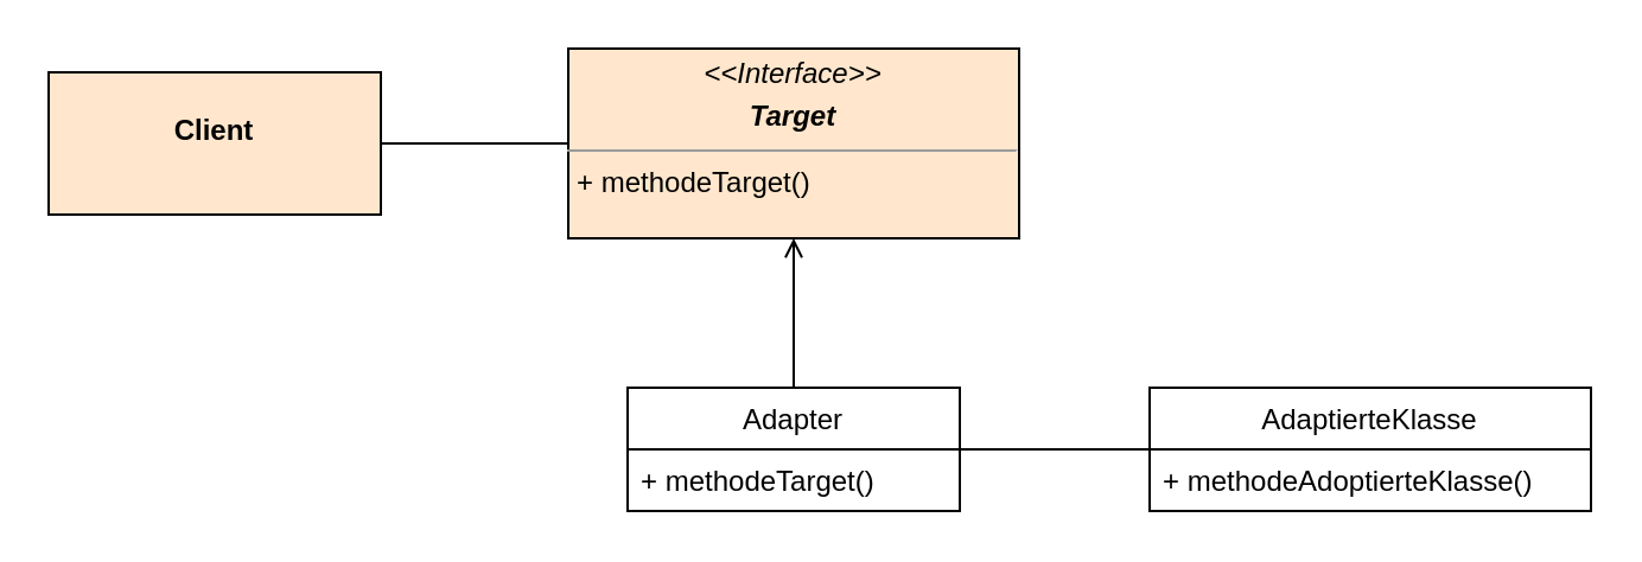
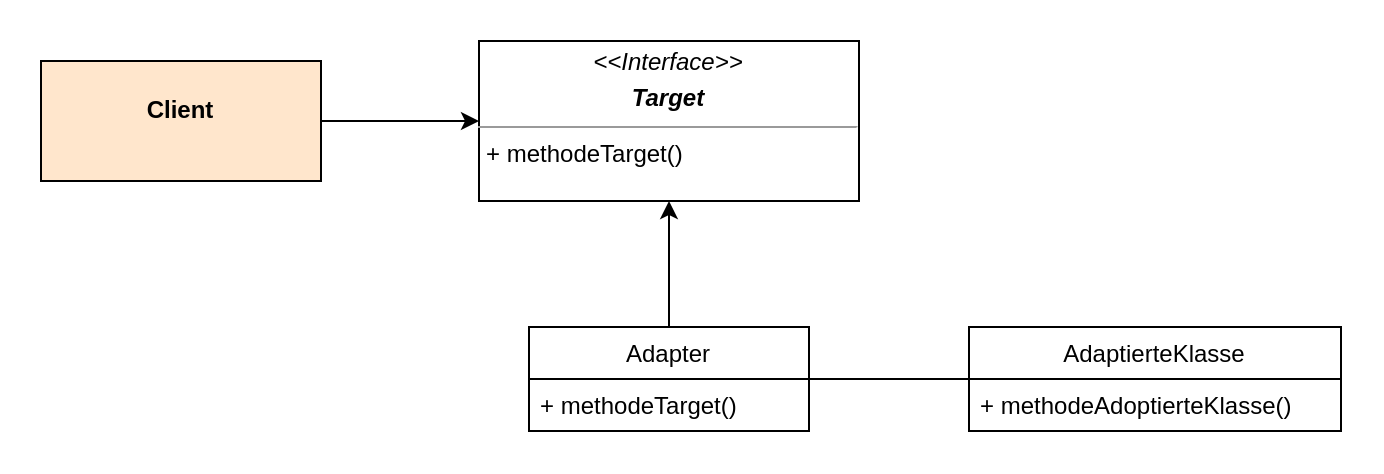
- <mxCell id="3" value="" style="edgeStyle=orthogonalEdgeStyle;rounded=0;orthogonalLoop=1;jettySize=auto;html=1;endArrow=none;" edge="1" parent="1" source="4" target="2"><mxGeometry relative="1" as="geometry" /></mxCell>
+ <mxCell id="3" value="" style="edgeStyle=orthogonalEdgeStyle;rounded=0;orthogonalLoop=1;jettySize=auto;html=1;" edge="1" parent="1" source="4" target="2"><mxGeometry relative="1" as="geometry" /></mxCell>
- <mxCell id="2" value="&lt;p style=&quot;margin: 0px ; margin-top: 4px ; text-align: center&quot;&gt;&lt;i&gt;&amp;lt;&amp;lt;Interface&amp;gt;&amp;gt;&lt;/i&gt;&lt;/p&gt;&lt;p style=&quot;margin: 0px ; margin-top: 4px ; text-align: center&quot;&gt;&lt;i&gt;&lt;b&gt;Target&lt;/b&gt;&lt;/i&gt;&lt;/p&gt;&lt;hr size=&quot;1&quot;&gt;&lt;p style=&quot;margin: 0px ; margin-left: 4px&quot;&gt;+ methodeTarget()&lt;br&gt;&lt;br&gt;&lt;/p&gt;" style="verticalAlign=top;align=left;overflow=fill;fontSize=12;fontFamily=Helvetica;html=1;fillColor=#ffe6cc;" vertex="1" parent="1"><mxGeometry x="239" y="20" width="190" height="80" as="geometry" /></mxCell>
+ <mxCell id="2" value="&lt;p style=&quot;margin: 0px ; margin-top: 4px ; text-align: center&quot;&gt;&lt;i&gt;&amp;lt;&amp;lt;Interface&amp;gt;&amp;gt;&lt;/i&gt;&lt;/p&gt;&lt;p style=&quot;margin: 0px ; margin-top: 4px ; text-align: center&quot;&gt;&lt;i&gt;&lt;b&gt;Target&lt;/b&gt;&lt;/i&gt;&lt;/p&gt;&lt;hr size=&quot;1&quot;&gt;&lt;p style=&quot;margin: 0px ; margin-left: 4px&quot;&gt;+ methodeTarget()&lt;br&gt;&lt;br&gt;&lt;/p&gt;" style="verticalAlign=top;align=left;overflow=fill;fontSize=12;fontFamily=Helvetica;html=1;" vertex="1" parent="1"><mxGeometry x="239" y="20" width="190" height="80" as="geometry" /></mxCell>
- <mxCell id="5" value="" style="edgeStyle=orthogonalEdgeStyle;rounded=0;orthogonalLoop=1;jettySize=auto;html=1;endArrow=open;" edge="1" parent="1" source="7" target="2"><mxGeometry relative="1" as="geometry" /></mxCell>
+ <mxCell id="5" value="" style="edgeStyle=orthogonalEdgeStyle;rounded=0;orthogonalLoop=1;jettySize=auto;html=1;" edge="1" parent="1" source="7" target="2"><mxGeometry relative="1" as="geometry" /></mxCell>
